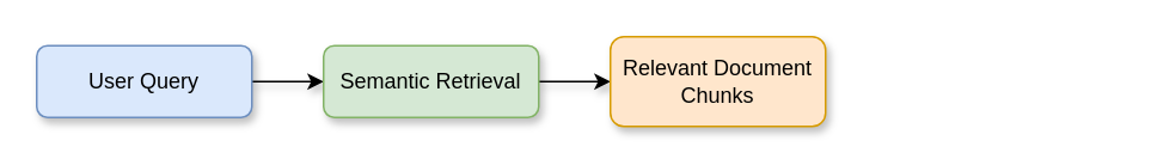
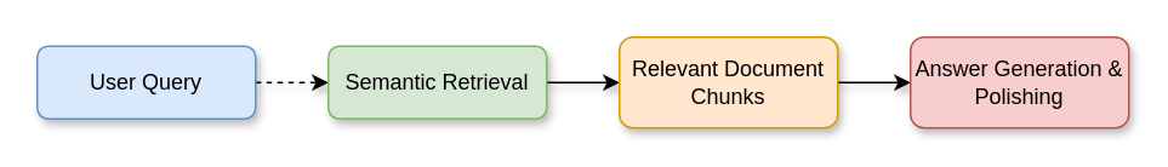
- <mxCell id="2" value="" style="edgeStyle=orthogonalEdgeStyle;rounded=0;orthogonalLoop=1;jettySize=auto;html=1;shadow=1;" edge="1" parent="1" source="3" target="5"><mxGeometry relative="1" as="geometry" /></mxCell>
+ <mxCell id="2" value="" style="edgeStyle=orthogonalEdgeStyle;rounded=0;orthogonalLoop=1;jettySize=auto;html=1;shadow=1;dashed=1;" edge="1" parent="1" source="3" target="5"><mxGeometry relative="1" as="geometry" /></mxCell>
+ <mxCell id="6" value="" style="edgeStyle=orthogonalEdgeStyle;rounded=0;orthogonalLoop=1;jettySize=auto;html=1;shadow=1;" edge="1" parent="1" source="7" target="8"><mxGeometry relative="1" as="geometry" /></mxCell>
+ <mxCell id="8" value="Answer Generation &amp;amp; Polishing" style="rounded=1;whiteSpace=wrap;html=1;fillColor=#f8cecc;strokeColor=#b85450;shadow=1;" vertex="1" parent="1"><mxGeometry x="500" y="20" width="120" height="50" as="geometry" /></mxCell>
